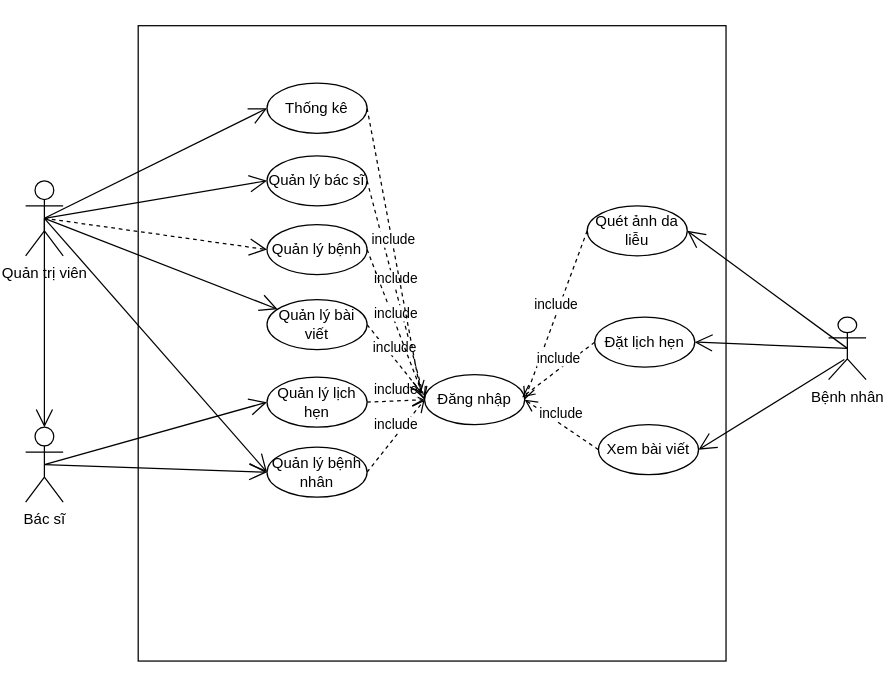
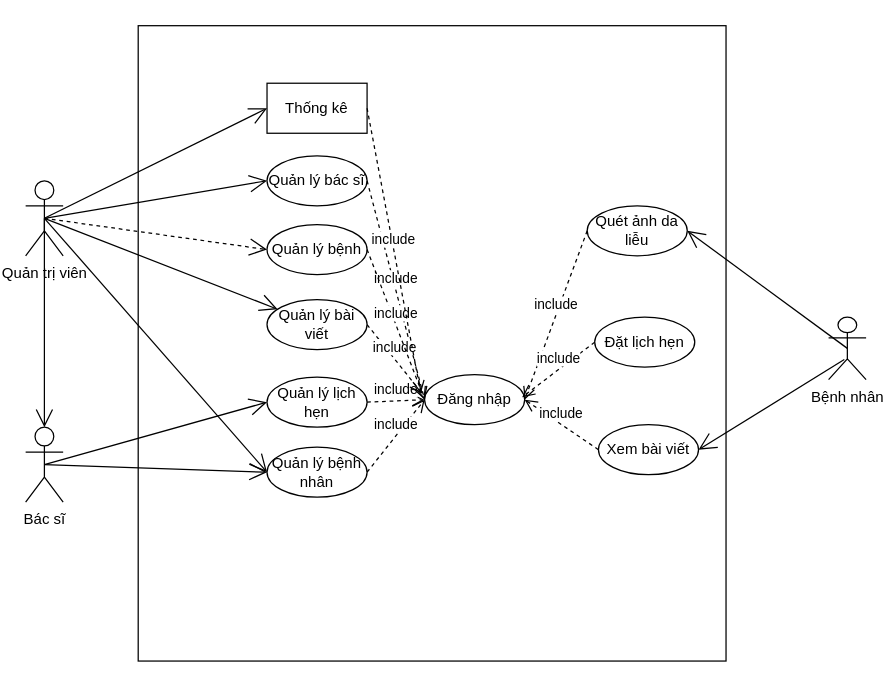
- <mxCell id="16" value="Thống kê" style="ellipse;whiteSpace=wrap;html=1;" parent="1" vertex="1"><mxGeometry x="213" y="66" width="80" height="40" as="geometry" /></mxCell>
+ <mxCell id="16" value="Thống kê" style="whiteSpace=wrap;html=1;rounded=0;" parent="1" vertex="1"><mxGeometry x="213" y="66" width="80" height="40" as="geometry" /></mxCell>
- <mxCell id="11" value="" style="endArrow=open;endFill=1;endSize=12;html=1;rounded=0;entryX=1;entryY=0.5;entryDx=0;entryDy=0;exitX=0.5;exitY=0.5;exitDx=0;exitDy=0;exitPerimeter=0;" parent="1" target="9" edge="1" source="3"><mxGeometry width="160" relative="1" as="geometry"><mxPoint x="654" y="239" as="sourcePoint" /><mxPoint x="519" y="219" as="targetPoint" /></mxGeometry></mxCell>
